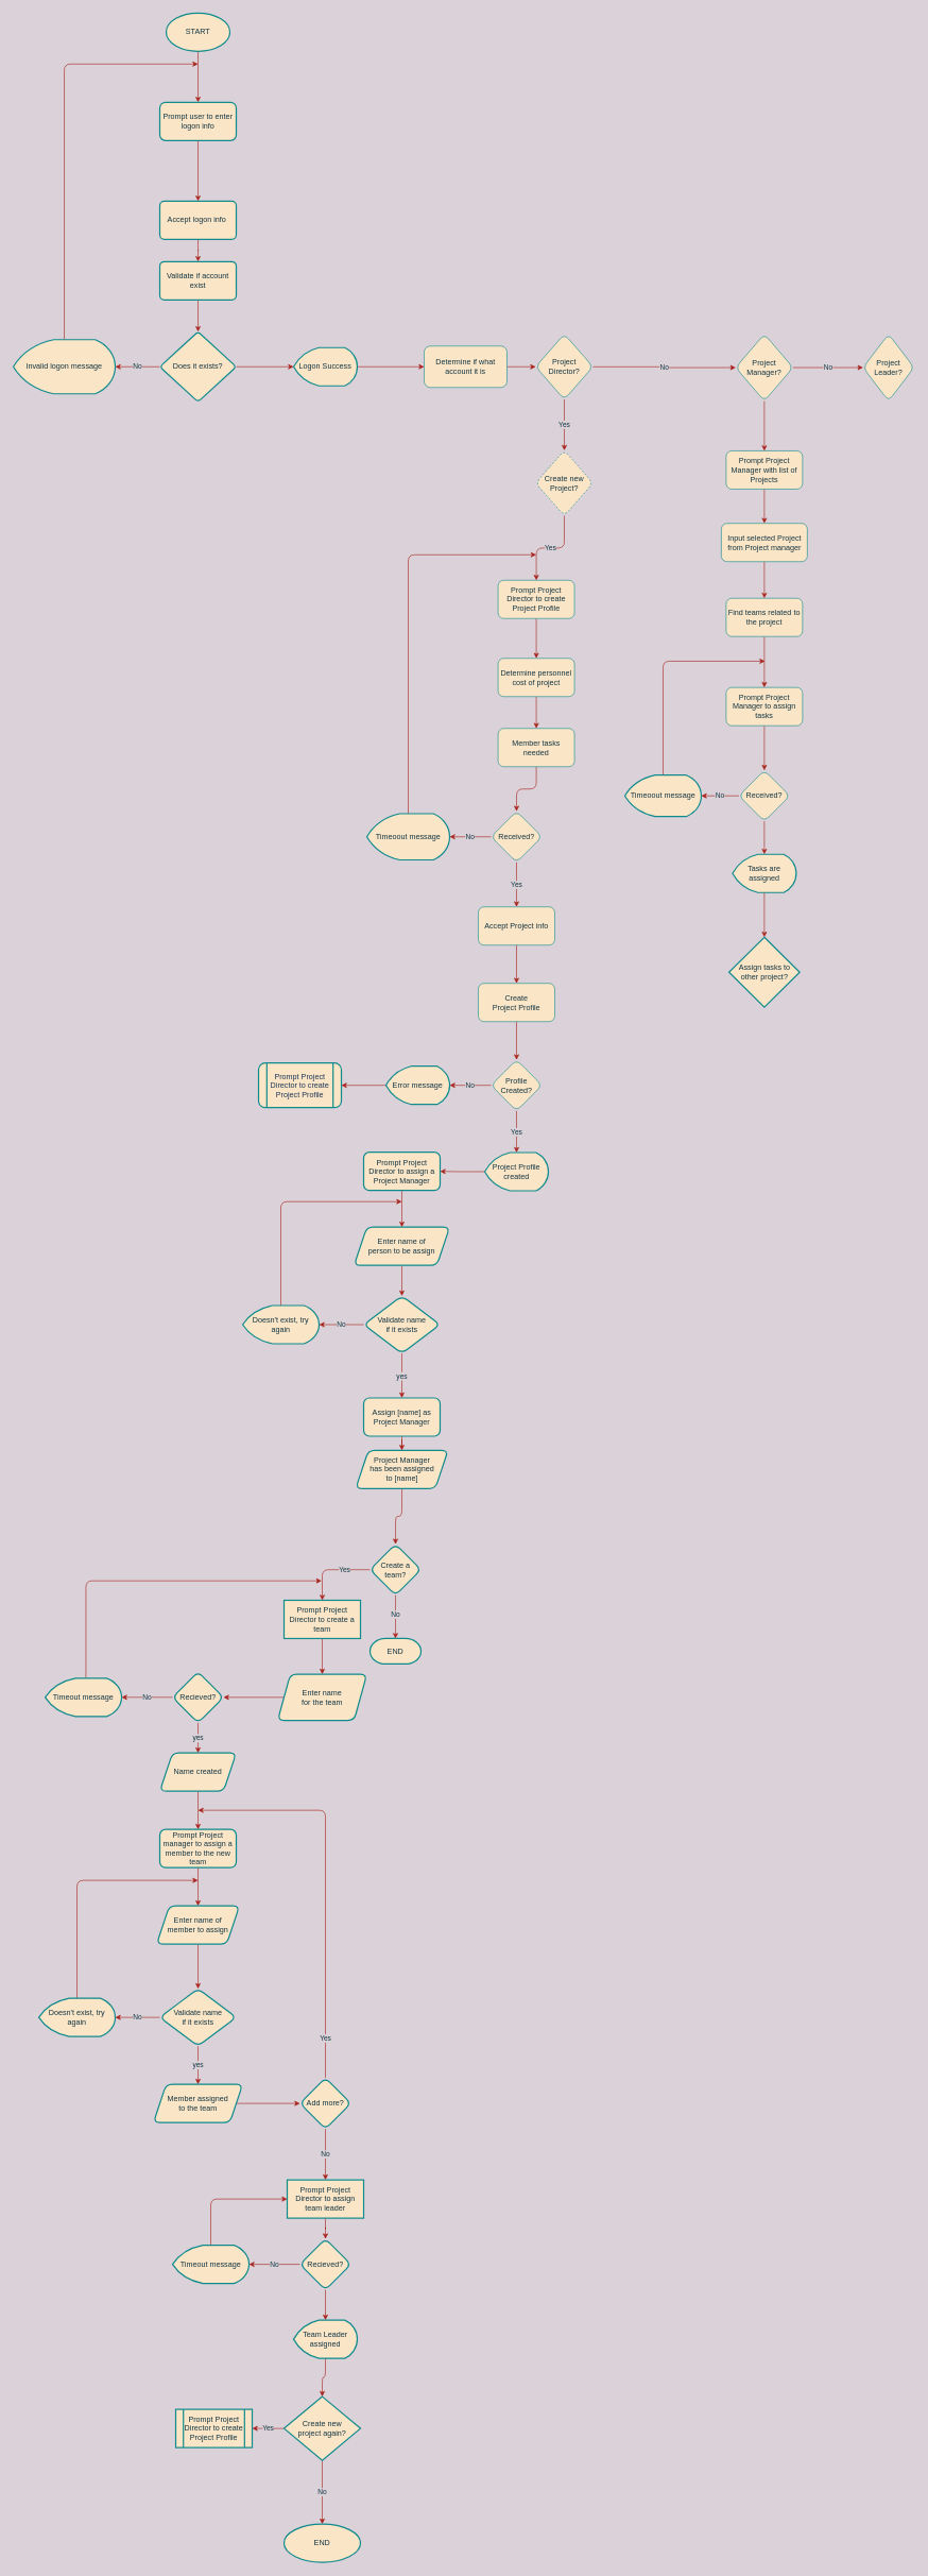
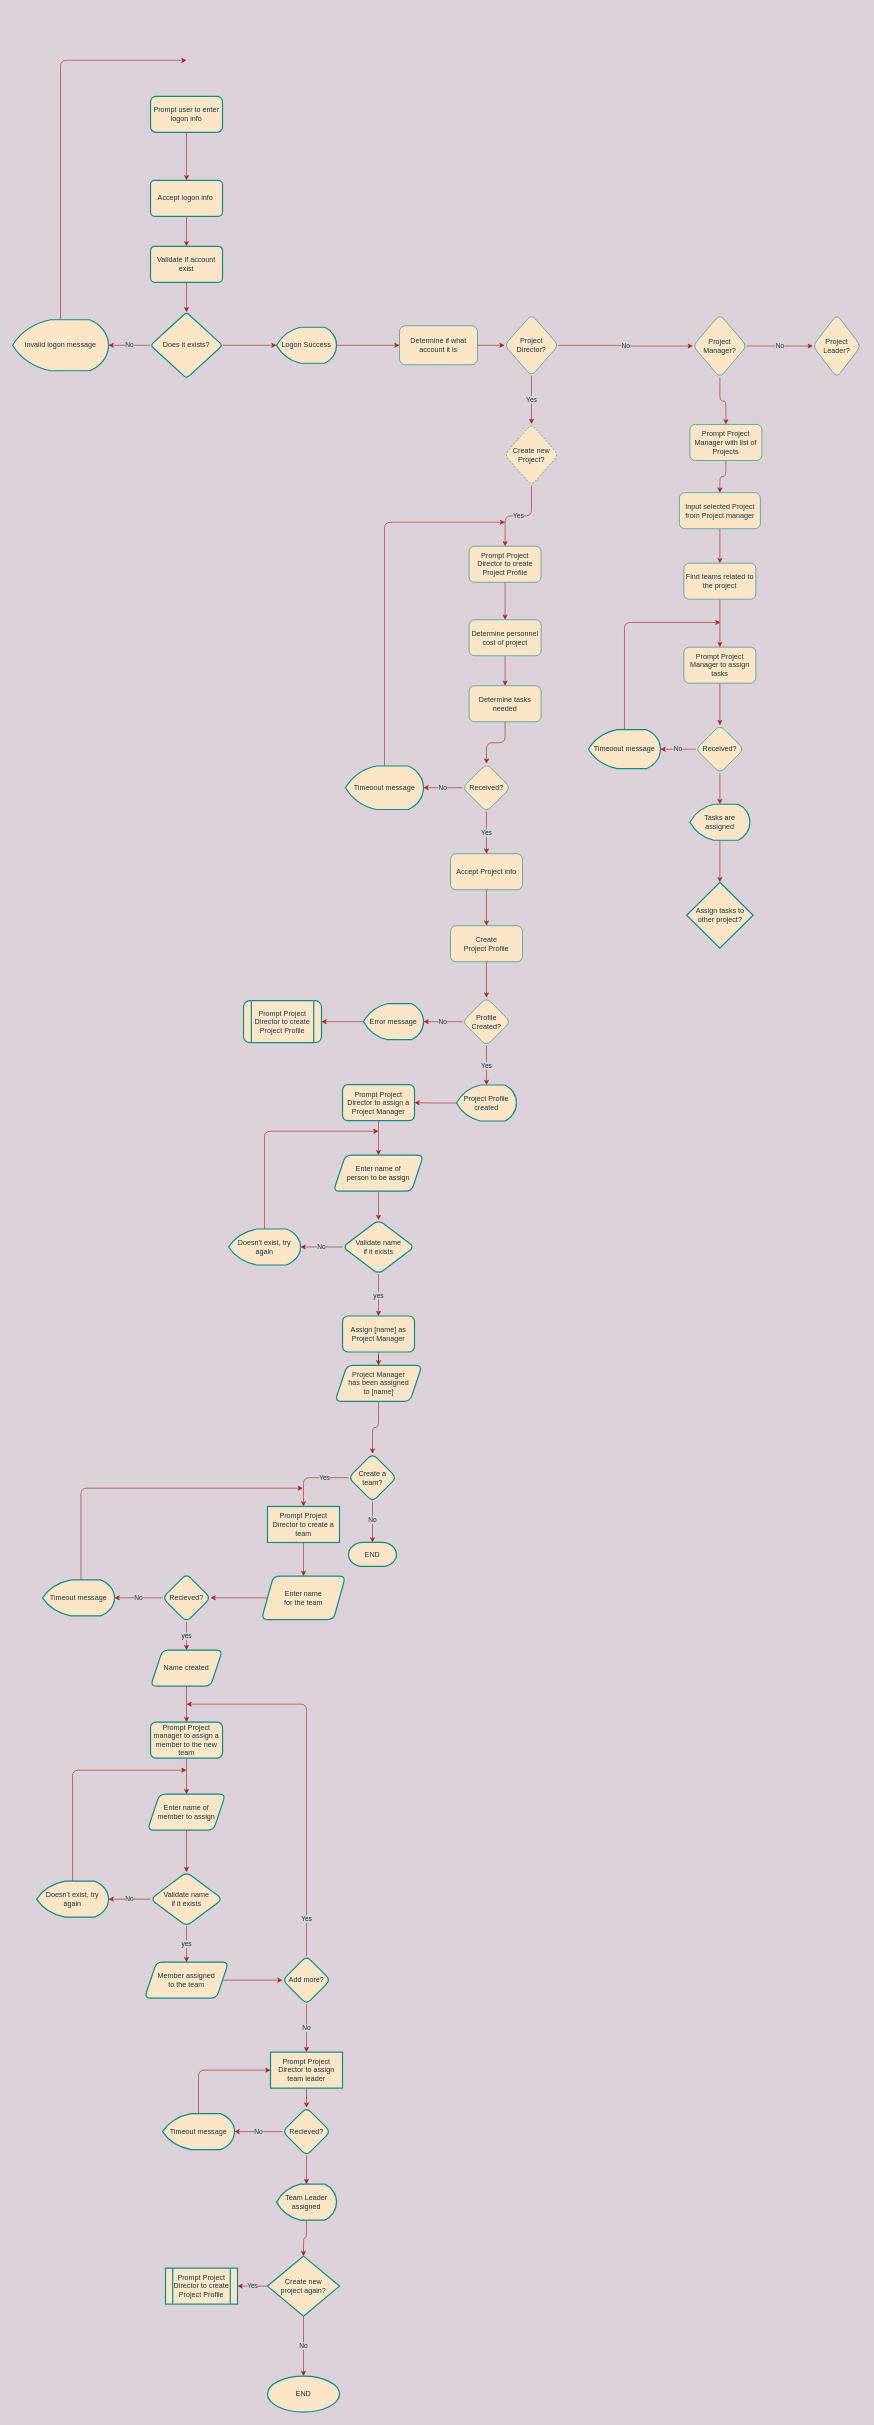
- <mxCell id="3" value="START" style="strokeWidth=2;html=1;shape=mxgraph.flowchart.start_1;whiteSpace=wrap;fillColor=#FAE5C7;strokeColor=#0F8B8D;fontColor=#143642;rounded=1;" vertex="1" parent="1"><mxGeometry x="260" y="20" width="100" height="60" as="geometry" /></mxCell>
- <mxCell id="2" value="" style="edgeStyle=orthogonalEdgeStyle;curved=0;rounded=1;sketch=0;orthogonalLoop=1;jettySize=auto;html=1;fontColor=#143642;strokeColor=#A8201A;fillColor=#FAE5C7;labelBackgroundColor=#DAD2D8;" edge="1" parent="1" source="3" target="117"><mxGeometry relative="1" as="geometry" /></mxCell>
- <mxCell id="5" value="Accept logon info&amp;nbsp;" style="whiteSpace=wrap;html=1;strokeWidth=2;arcSize=12;fillColor=#FAE5C7;strokeColor=#0F8B8D;fontColor=#143642;rounded=1;" vertex="1" parent="1"><mxGeometry x="250" y="315" width="120" height="60" as="geometry" /></mxCell>
+ <mxCell id="5" value="Accept logon info&amp;nbsp;" style="whiteSpace=wrap;html=1;strokeWidth=2;arcSize=12;fillColor=#FAE5C7;strokeColor=#0F8B8D;fontColor=#143642;rounded=1;" vertex="1" parent="1"><mxGeometry x="250" y="300" width="120" height="60" as="geometry" /></mxCell>
- <mxCell id="104" value="Prompt Project Manager with list of Projects" style="whiteSpace=wrap;html=1;rounded=1;fontColor=#143642;strokeColor=#0F8B8D;fillColor=#FAE5C7;" vertex="1" parent="1"><mxGeometry x="1139" y="707" width="120" height="60" as="geometry" /></mxCell>
+ <mxCell id="104" value="Prompt Project Manager with list of Projects" style="whiteSpace=wrap;html=1;rounded=1;fontColor=#143642;strokeColor=#0F8B8D;fillColor=#FAE5C7;" vertex="1" parent="1"><mxGeometry x="1149" y="707" width="120" height="60" as="geometry" /></mxCell>
- <mxCell id="88" value="Member tasks needed" style="whiteSpace=wrap;html=1;rounded=1;fontColor=#143642;strokeColor=#0F8B8D;fillColor=#FAE5C7;" vertex="1" parent="1"><mxGeometry x="781" y="1142.5" width="120" height="60" as="geometry" /></mxCell>
+ <mxCell id="88" value="Determine tasks needed" style="whiteSpace=wrap;html=1;rounded=1;fontColor=#143642;strokeColor=#0F8B8D;fillColor=#FAE5C7;" vertex="1" parent="1"><mxGeometry x="781" y="1142.5" width="120" height="60" as="geometry" /></mxCell>
